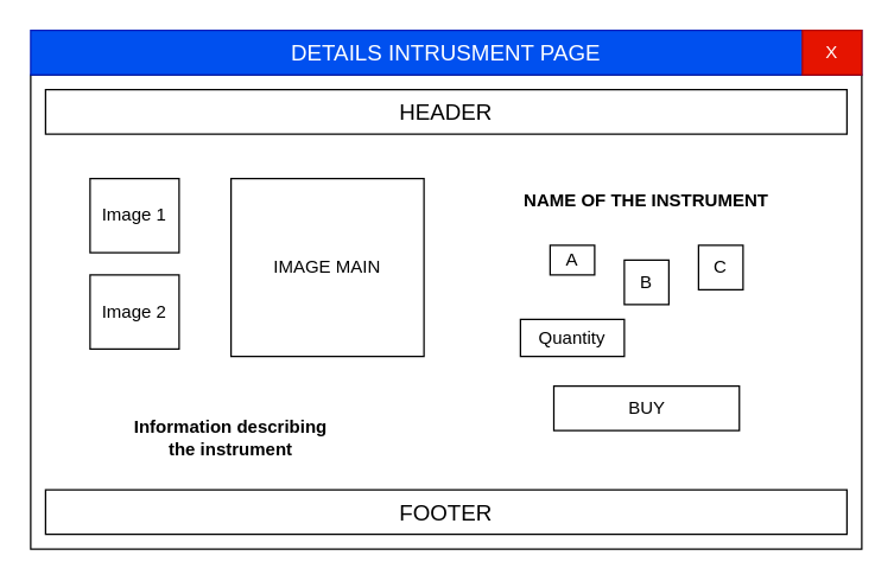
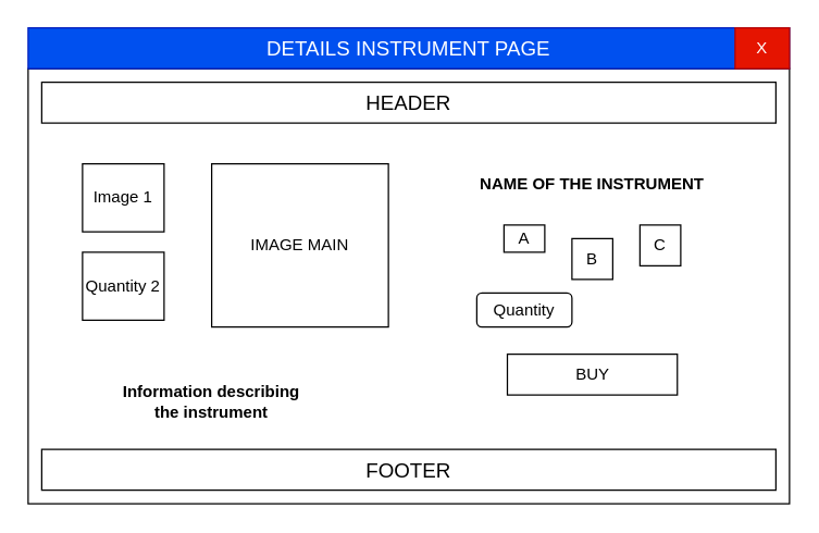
- <mxCell id="3" value="&lt;font style=&quot;font-size: 15px;&quot;&gt;DETAILS INTRUSMENT PAGE&lt;/font&gt;" style="rounded=0;whiteSpace=wrap;html=1;fillColor=#0050ef;fontColor=#ffffff;strokeColor=#001DBC;" parent="1" vertex="1"><mxGeometry x="20" y="20" width="560" height="30" as="geometry" /></mxCell>
+ <mxCell id="3" value="&lt;font style=&quot;font-size: 15px;&quot;&gt;DETAILS INSTRUMENT PAGE&lt;/font&gt;" style="rounded=0;whiteSpace=wrap;html=1;fillColor=#0050ef;fontColor=#ffffff;strokeColor=#001DBC;" parent="1" vertex="1"><mxGeometry x="20" y="20" width="560" height="30" as="geometry" /></mxCell>
- <mxCell id="8" value="Image 2" style="rounded=0;whiteSpace=wrap;html=1;" vertex="1" parent="1"><mxGeometry x="60" y="185" width="60" height="50" as="geometry" /></mxCell>
+ <mxCell id="8" value="Quantity 2" style="rounded=0;whiteSpace=wrap;html=1;" vertex="1" parent="1"><mxGeometry x="60" y="185" width="60" height="50" as="geometry" /></mxCell>
- <mxCell id="14" value="Quantity" style="rounded=0;whiteSpace=wrap;html=1;" vertex="1" parent="1"><mxGeometry x="350" y="215" width="70" height="25" as="geometry" /></mxCell>
+ <mxCell id="14" value="Quantity" style="whiteSpace=wrap;html=1;rounded=1;" vertex="1" parent="1"><mxGeometry x="350" y="215" width="70" height="25" as="geometry" /></mxCell>
